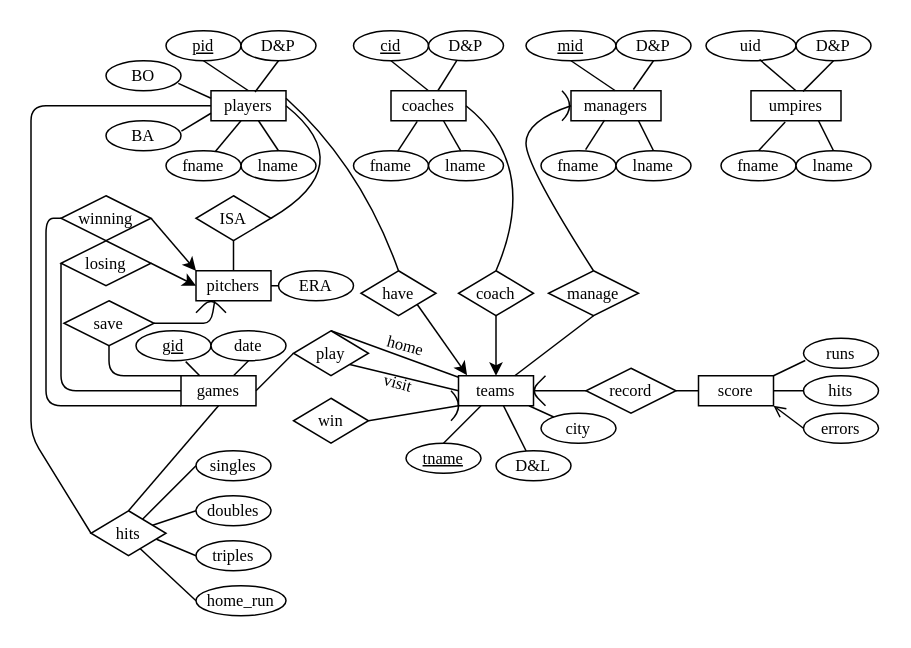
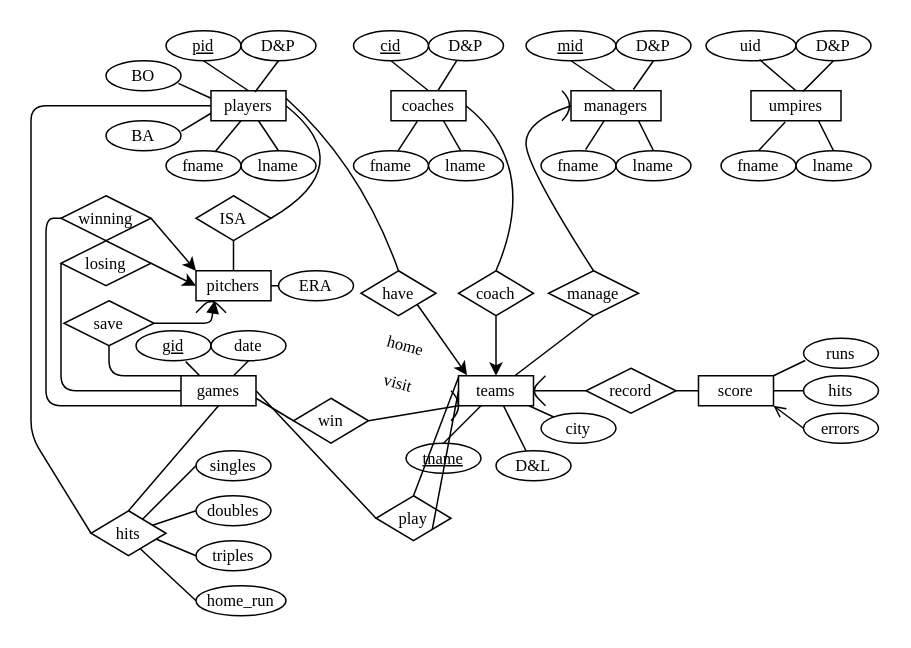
- <mxCell id="94" value="" style="endArrow=none;html=1;fontFamily=Comic Sans MS;fontSize=11;exitX=1;exitY=0.5;exitDx=0;exitDy=0;entryX=0.25;entryY=1;entryDx=0;entryDy=0;" parent="1" source="91" target="44" edge="1"><mxGeometry width="50" height="50" relative="1" as="geometry"><mxPoint x="-60" y="340" as="sourcePoint" /><mxPoint x="-10" y="290" as="targetPoint" /><Array as="points"><mxPoint x="120" y="215" /><mxPoint x="140" y="215" /></Array></mxGeometry></mxCell>
+ <mxCell id="94" value="" style="endArrow=block;html=1;fontFamily=Comic Sans MS;fontSize=11;exitX=1;exitY=0.5;exitDx=0;exitDy=0;entryX=0.25;entryY=1;entryDx=0;entryDy=0;" parent="1" source="91" target="44" edge="1"><mxGeometry width="50" height="50" relative="1" as="geometry"><mxPoint x="-60" y="340" as="sourcePoint" /><mxPoint x="-10" y="290" as="targetPoint" /><Array as="points"><mxPoint x="120" y="215" /><mxPoint x="140" y="215" /></Array></mxGeometry></mxCell>
- <mxCell id="64" value="play" style="rhombus;whiteSpace=wrap;html=1;fontFamily=Comic Sans MS;fontSize=11;" parent="1" vertex="1"><mxGeometry x="195" y="220" width="50" height="30" as="geometry" /></mxCell>
+ <mxCell id="64" value="play" style="rhombus;whiteSpace=wrap;html=1;fontFamily=Comic Sans MS;fontSize=11;" parent="1" vertex="1"><mxGeometry x="250" y="330" width="50" height="30" as="geometry" /></mxCell>
+ <mxCell id="81" value="" style="endArrow=none;html=1;fontFamily=Comic Sans MS;fontSize=11;entryX=0;entryY=0.5;entryDx=0;entryDy=0;exitX=1;exitY=0.75;exitDx=0;exitDy=0;" parent="1" source="63" target="79" edge="1"><mxGeometry width="50" height="50" relative="1" as="geometry"><mxPoint x="180" y="260" as="sourcePoint" /><mxPoint x="230" y="210" as="targetPoint" /></mxGeometry></mxCell>
